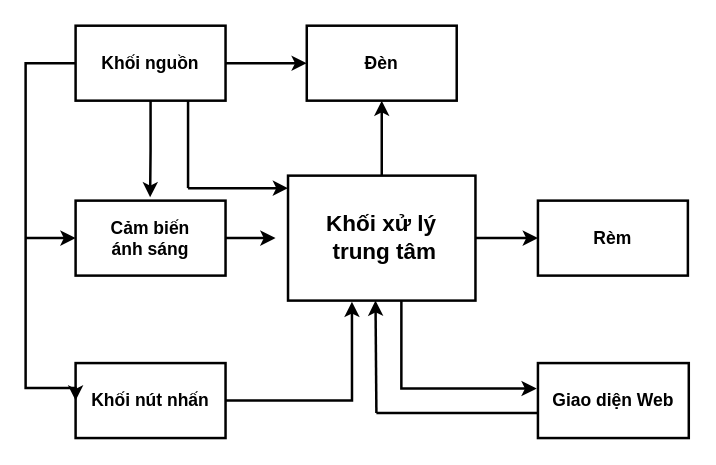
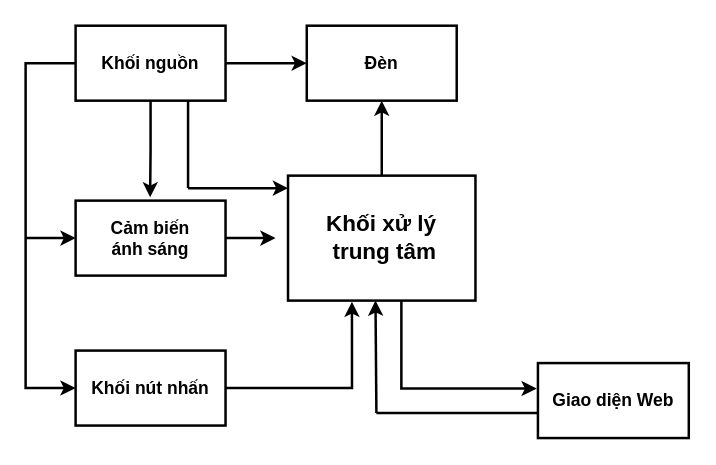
- <mxCell id="4" style="edgeStyle=orthogonalEdgeStyle;rounded=0;orthogonalLoop=1;jettySize=auto;html=1;entryX=0;entryY=0.5;entryDx=0;entryDy=0;fontFamily=Times New Roman;fontSize=18;strokeWidth=2;" parent="1" source="5" target="16" edge="1"><mxGeometry relative="1" as="geometry" /></mxCell>
- <mxCell id="16" value="Rèm" style="rounded=0;whiteSpace=wrap;html=1;fontStyle=1;fontSize=14;strokeWidth=2;" parent="1" vertex="1"><mxGeometry x="430" y="160" width="120" height="60" as="geometry" /></mxCell>
- <mxCell id="10" value="Khối nút nhấn" style="rounded=0;whiteSpace=wrap;html=1;fontStyle=1;fontSize=14;strokeWidth=2;" parent="1" vertex="1"><mxGeometry x="60" y="290" width="120" height="60" as="geometry" /></mxCell>
+ <mxCell id="10" value="Khối nút nhấn" style="rounded=0;whiteSpace=wrap;html=1;fontStyle=1;fontSize=14;strokeWidth=2;" parent="1" vertex="1"><mxGeometry x="60" y="280" width="120" height="60" as="geometry" /></mxCell>
